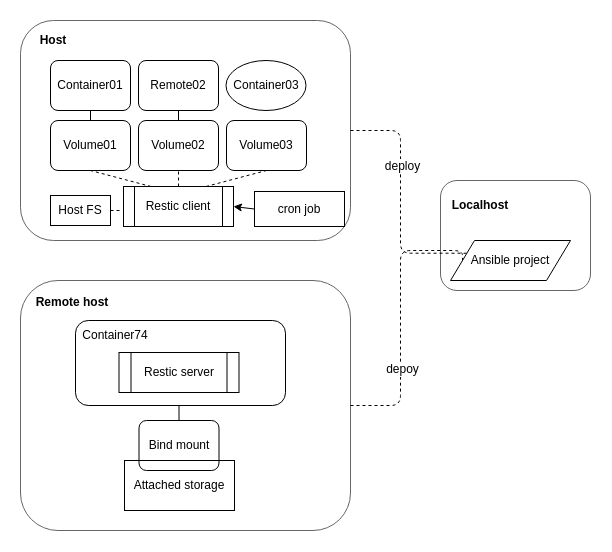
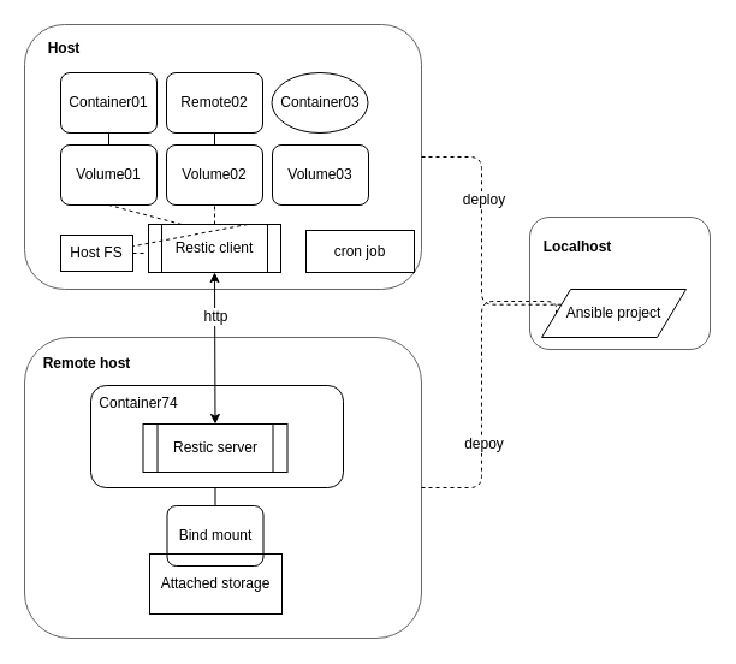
- <mxCell id="22" value="" style="endArrow=none;dashed=1;html=1;exitX=0.75;exitY=0;exitDx=0;exitDy=0;entryX=0.5;entryY=1;entryDx=0;entryDy=0;" parent="1" source="15" target="12" edge="1"><mxGeometry width="50" height="50" relative="1" as="geometry"><mxPoint x="440" y="190" as="sourcePoint" /><mxPoint x="490" y="140" as="targetPoint" /></mxGeometry></mxCell>
+ <mxCell id="22" value="" style="endArrow=none;dashed=1;html=1;exitX=0.75;exitY=0;exitDx=0;exitDy=0;" parent="1" source="15" target="35" edge="1"><mxGeometry width="50" height="50" relative="1" as="geometry"><mxPoint x="440" y="190" as="sourcePoint" /><mxPoint x="490" y="140" as="targetPoint" /></mxGeometry></mxCell>
- <mxCell id="27" value="" style="endArrow=classic;html=1;entryX=1;entryY=0.5;entryDx=0;entryDy=0;exitX=0;exitY=0.5;exitDx=0;exitDy=0;" parent="1" source="26" target="15" edge="1"><mxGeometry width="50" height="50" relative="1" as="geometry"><mxPoint x="420" y="270" as="sourcePoint" /><mxPoint x="470" y="220" as="targetPoint" /></mxGeometry></mxCell>
+ <mxCell id="20" value="" style="endArrow=classic;startArrow=classic;html=1;entryX=0.5;entryY=1;entryDx=0;entryDy=0;exitX=0.5;exitY=0;exitDx=0;exitDy=0;" parent="1" source="16" target="15" edge="1"><mxGeometry width="50" height="50" relative="1" as="geometry"><mxPoint x="-50" y="290" as="sourcePoint" /><mxPoint x="0" y="240" as="targetPoint" /></mxGeometry></mxCell>
+ <mxCell id="21" value="http" style="text;html=1;align=center;verticalAlign=middle;resizable=0;points=[];labelBackgroundColor=#ffffff;" parent="20" vertex="1" connectable="0"><mxGeometry x="0.422" relative="1" as="geometry"><mxPoint as="offset" /></mxGeometry></mxCell>
